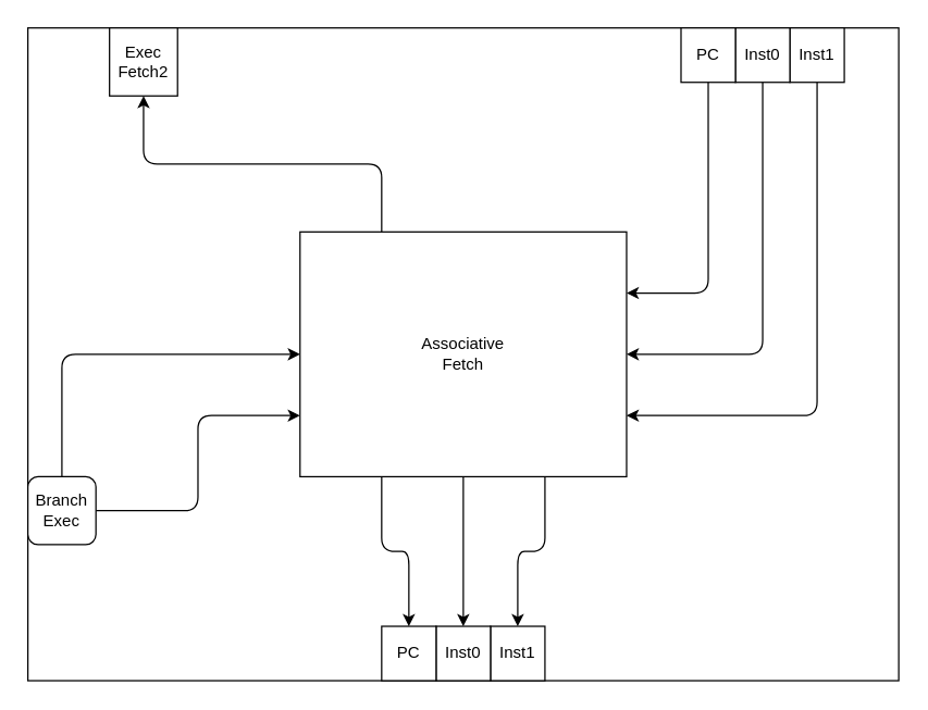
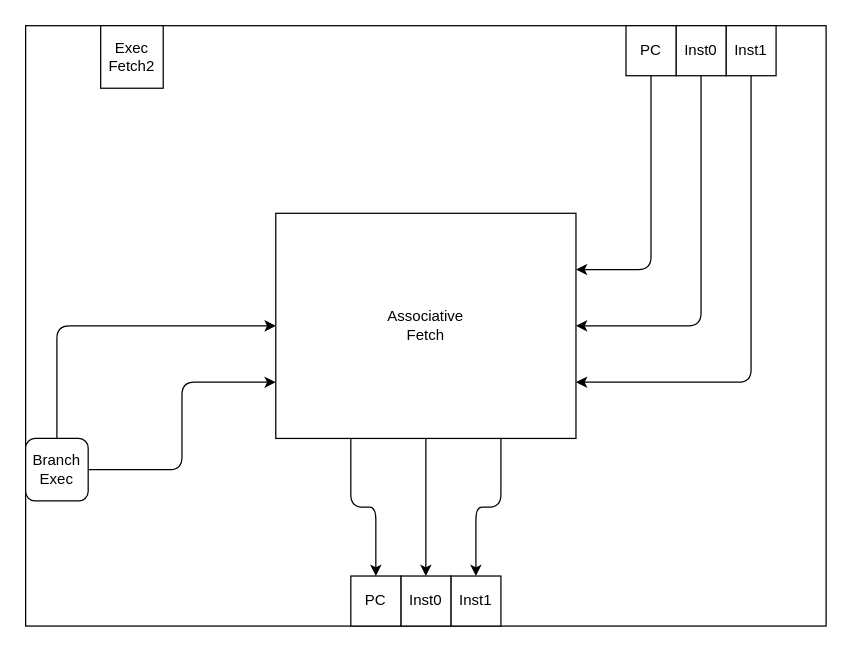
- <mxCell id="16" style="edgeStyle=orthogonalEdgeStyle;rounded=1;orthogonalLoop=1;jettySize=auto;html=1;exitX=0.25;exitY=0;exitDx=0;exitDy=0;entryX=0.5;entryY=1;entryDx=0;entryDy=0;" edge="1" parent="1" source="20" target="7"><mxGeometry relative="1" as="geometry" /></mxCell>
